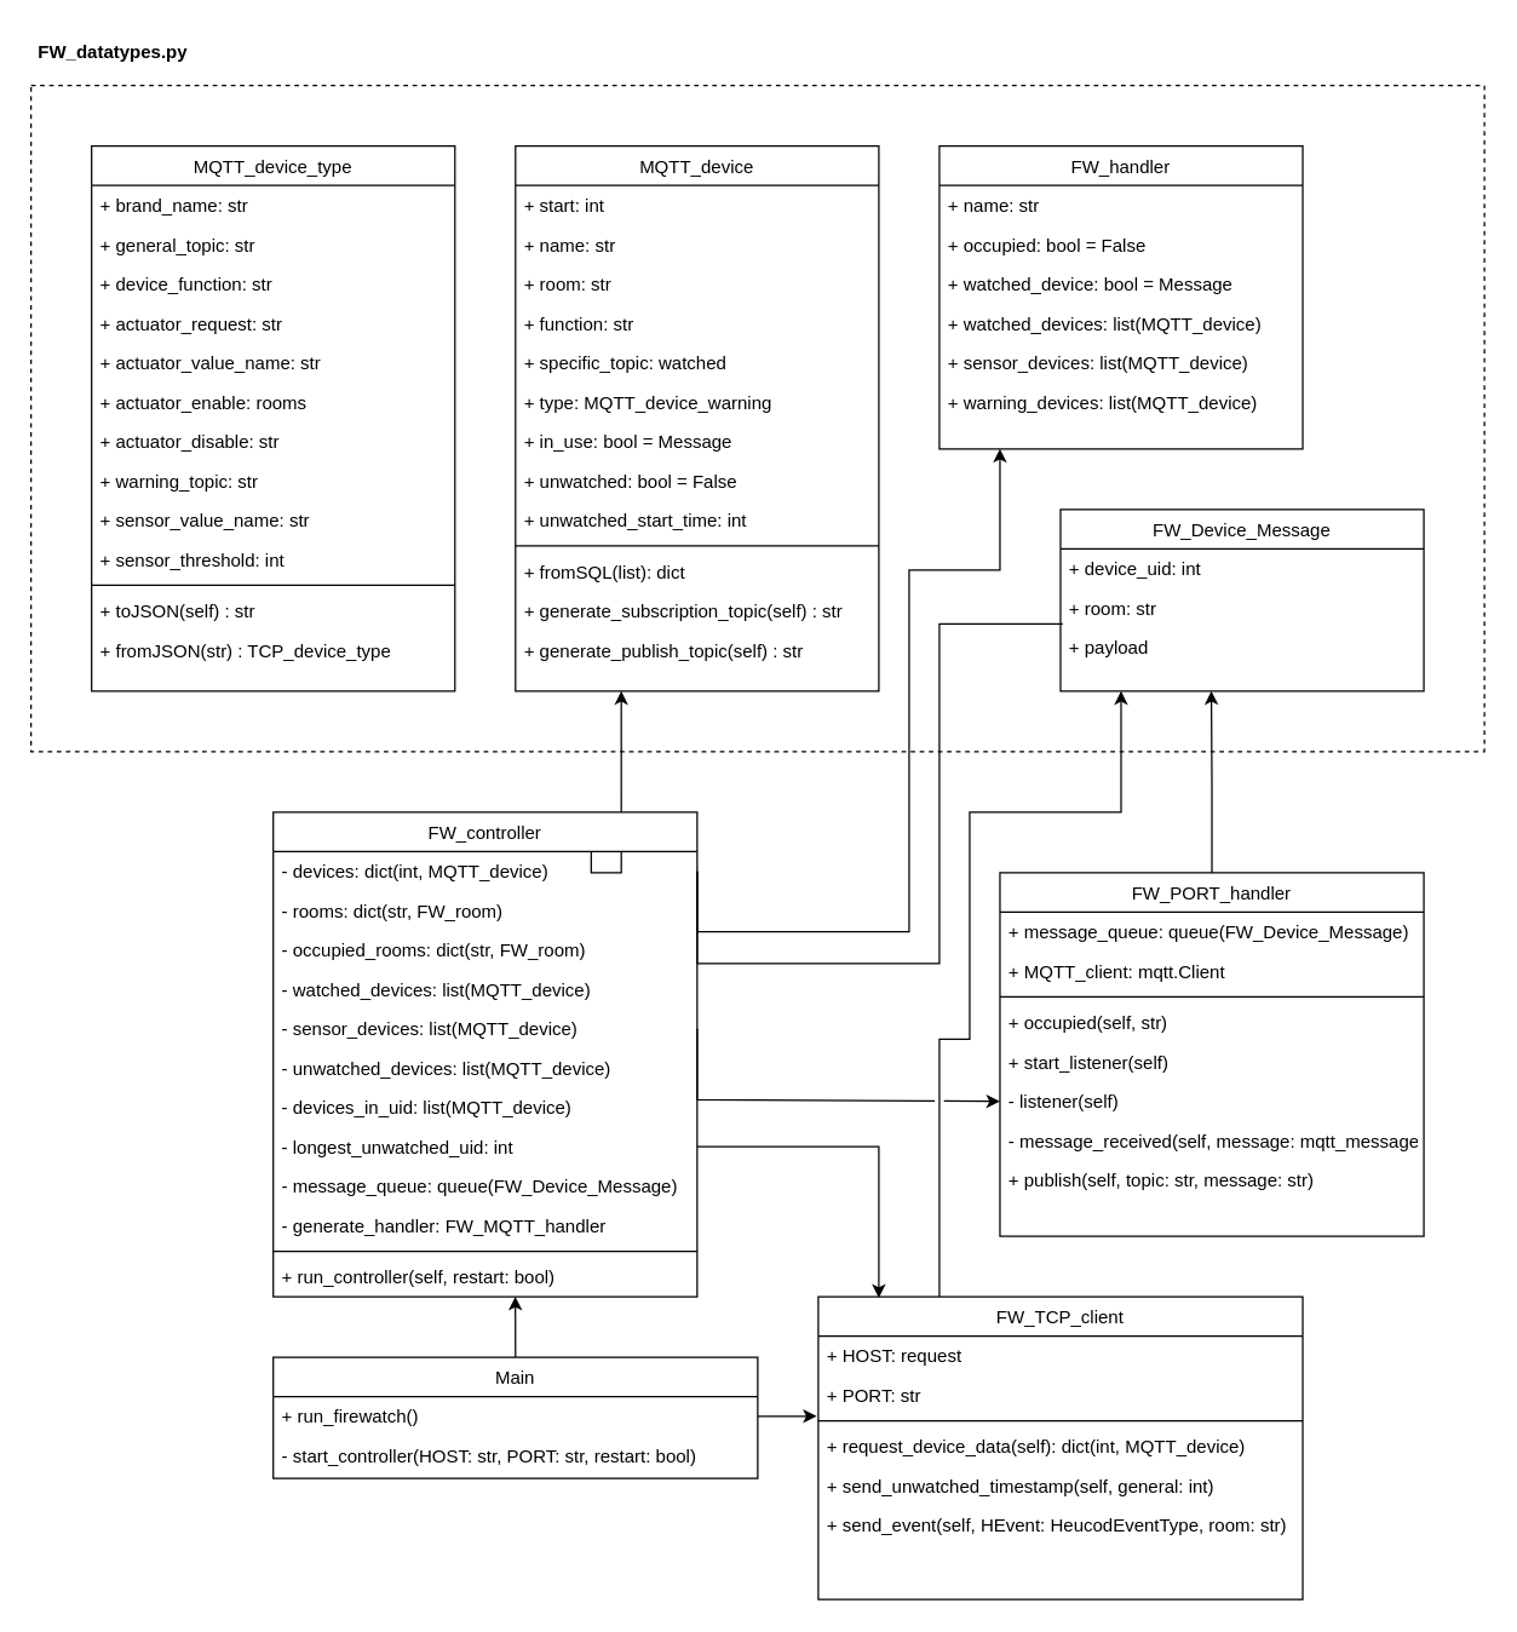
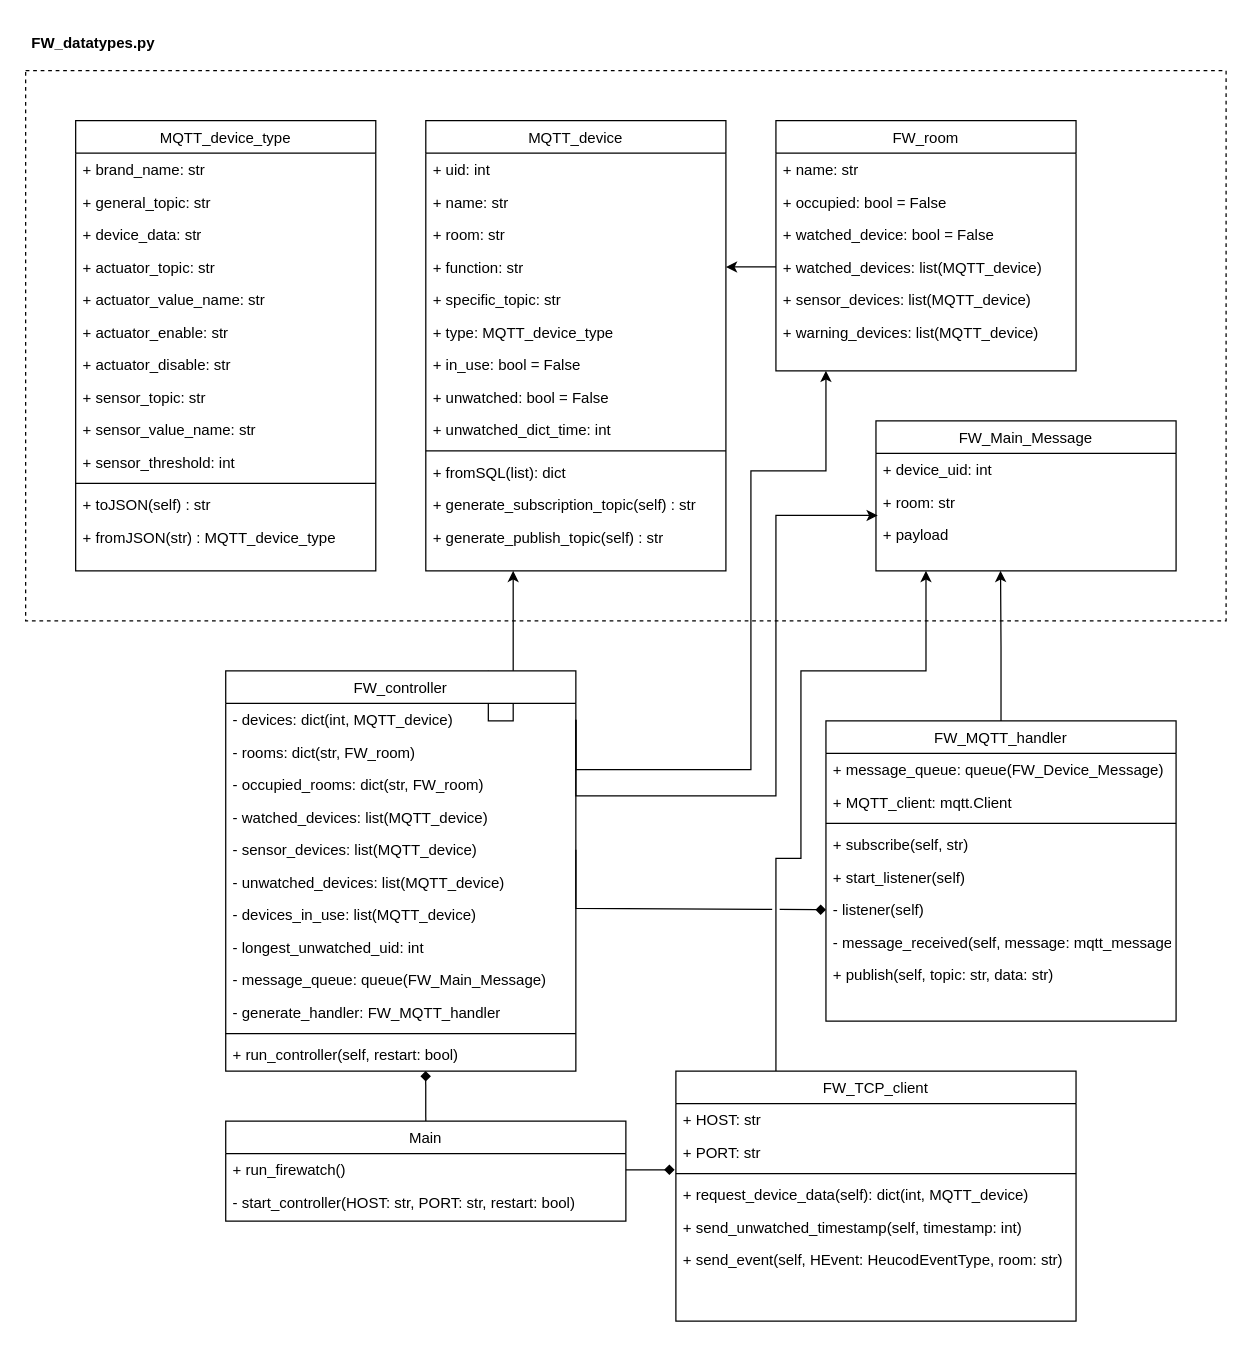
- <mxCell id="31" value="FW_handler" style="swimlane;fontStyle=0;align=center;verticalAlign=top;childLayout=stackLayout;horizontal=1;startSize=26;horizontalStack=0;resizeParent=1;resizeLast=0;collapsible=1;marginBottom=0;rounded=0;shadow=0;strokeWidth=1;" vertex="1" parent="1"><mxGeometry x="620" y="96" width="240" height="200" as="geometry"><mxRectangle x="230" y="140" width="160" height="26" as="alternateBounds" /></mxGeometry></mxCell>
+ <mxCell id="31" value="FW_room" style="swimlane;fontStyle=0;align=center;verticalAlign=top;childLayout=stackLayout;horizontal=1;startSize=26;horizontalStack=0;resizeParent=1;resizeLast=0;collapsible=1;marginBottom=0;rounded=0;shadow=0;strokeWidth=1;" vertex="1" parent="1"><mxGeometry x="620" y="96" width="240" height="200" as="geometry"><mxRectangle x="230" y="140" width="160" height="26" as="alternateBounds" /></mxGeometry></mxCell>
- <mxCell id="18" value="+ start: int" style="text;align=left;verticalAlign=top;spacingLeft=4;spacingRight=4;overflow=hidden;rotatable=0;points=[[0,0.5],[1,0.5]];portConstraint=eastwest;" vertex="1" parent="17"><mxGeometry y="26" width="240" height="26" as="geometry" /></mxCell>
+ <mxCell id="18" value="+ uid: int" style="text;align=left;verticalAlign=top;spacingLeft=4;spacingRight=4;overflow=hidden;rotatable=0;points=[[0,0.5],[1,0.5]];portConstraint=eastwest;" vertex="1" parent="17"><mxGeometry y="26" width="240" height="26" as="geometry" /></mxCell>
- <mxCell id="6" value="+ device_function: str" style="text;align=left;verticalAlign=top;spacingLeft=4;spacingRight=4;overflow=hidden;rotatable=0;points=[[0,0.5],[1,0.5]];portConstraint=eastwest;rounded=0;shadow=0;html=0;" parent="3" vertex="1"><mxGeometry y="78" width="240" height="26" as="geometry" /></mxCell>
+ <mxCell id="6" value="+ device_data: str" style="text;align=left;verticalAlign=top;spacingLeft=4;spacingRight=4;overflow=hidden;rotatable=0;points=[[0,0.5],[1,0.5]];portConstraint=eastwest;rounded=0;shadow=0;html=0;" parent="3" vertex="1"><mxGeometry y="78" width="240" height="26" as="geometry" /></mxCell>
- <mxCell id="34" value="+ watched_device: bool = Message" style="text;align=left;verticalAlign=top;spacingLeft=4;spacingRight=4;overflow=hidden;rotatable=0;points=[[0,0.5],[1,0.5]];portConstraint=eastwest;rounded=0;shadow=0;html=0;" vertex="1" parent="31"><mxGeometry y="78" width="240" height="26" as="geometry" /></mxCell>
+ <mxCell id="34" value="+ watched_device: bool = False" style="text;align=left;verticalAlign=top;spacingLeft=4;spacingRight=4;overflow=hidden;rotatable=0;points=[[0,0.5],[1,0.5]];portConstraint=eastwest;rounded=0;shadow=0;html=0;" vertex="1" parent="31"><mxGeometry y="78" width="240" height="26" as="geometry" /></mxCell>
+ <mxCell id="38" style="edgeStyle=orthogonalEdgeStyle;rounded=0;orthogonalLoop=1;jettySize=auto;html=1;exitX=0;exitY=0.5;exitDx=0;exitDy=0;entryX=1;entryY=0.5;entryDx=0;entryDy=0;" edge="1" parent="1" source="35" target="21"><mxGeometry relative="1" as="geometry" /></mxCell>
- <mxCell id="7" value="+ actuator_request: str" style="text;align=left;verticalAlign=top;spacingLeft=4;spacingRight=4;overflow=hidden;rotatable=0;points=[[0,0.5],[1,0.5]];portConstraint=eastwest;" parent="3" vertex="1"><mxGeometry y="104" width="240" height="26" as="geometry" /></mxCell>
+ <mxCell id="7" value="+ actuator_topic: str" style="text;align=left;verticalAlign=top;spacingLeft=4;spacingRight=4;overflow=hidden;rotatable=0;points=[[0,0.5],[1,0.5]];portConstraint=eastwest;" parent="3" vertex="1"><mxGeometry y="104" width="240" height="26" as="geometry" /></mxCell>
- <mxCell id="22" value="+ specific_topic: watched" style="text;align=left;verticalAlign=top;spacingLeft=4;spacingRight=4;overflow=hidden;rotatable=0;points=[[0,0.5],[1,0.5]];portConstraint=eastwest;" vertex="1" parent="17"><mxGeometry y="130" width="240" height="26" as="geometry" /></mxCell>
+ <mxCell id="22" value="+ specific_topic: str" style="text;align=left;verticalAlign=top;spacingLeft=4;spacingRight=4;overflow=hidden;rotatable=0;points=[[0,0.5],[1,0.5]];portConstraint=eastwest;" vertex="1" parent="17"><mxGeometry y="130" width="240" height="26" as="geometry" /></mxCell>
- <mxCell id="9" value="+ actuator_enable: rooms" style="text;align=left;verticalAlign=top;spacingLeft=4;spacingRight=4;overflow=hidden;rotatable=0;points=[[0,0.5],[1,0.5]];portConstraint=eastwest;" vertex="1" parent="3"><mxGeometry y="156" width="240" height="26" as="geometry" /></mxCell>
+ <mxCell id="9" value="+ actuator_enable: str" style="text;align=left;verticalAlign=top;spacingLeft=4;spacingRight=4;overflow=hidden;rotatable=0;points=[[0,0.5],[1,0.5]];portConstraint=eastwest;" vertex="1" parent="3"><mxGeometry y="156" width="240" height="26" as="geometry" /></mxCell>
- <mxCell id="23" value="+ type: MQTT_device_warning" style="text;align=left;verticalAlign=top;spacingLeft=4;spacingRight=4;overflow=hidden;rotatable=0;points=[[0,0.5],[1,0.5]];portConstraint=eastwest;" vertex="1" parent="17"><mxGeometry y="156" width="240" height="26" as="geometry" /></mxCell>
+ <mxCell id="23" value="+ type: MQTT_device_type" style="text;align=left;verticalAlign=top;spacingLeft=4;spacingRight=4;overflow=hidden;rotatable=0;points=[[0,0.5],[1,0.5]];portConstraint=eastwest;" vertex="1" parent="17"><mxGeometry y="156" width="240" height="26" as="geometry" /></mxCell>
- <mxCell id="24" value="+ in_use: bool = Message" style="text;align=left;verticalAlign=top;spacingLeft=4;spacingRight=4;overflow=hidden;rotatable=0;points=[[0,0.5],[1,0.5]];portConstraint=eastwest;" vertex="1" parent="17"><mxGeometry y="182" width="240" height="26" as="geometry" /></mxCell>
+ <mxCell id="24" value="+ in_use: bool = False" style="text;align=left;verticalAlign=top;spacingLeft=4;spacingRight=4;overflow=hidden;rotatable=0;points=[[0,0.5],[1,0.5]];portConstraint=eastwest;" vertex="1" parent="17"><mxGeometry y="182" width="240" height="26" as="geometry" /></mxCell>
- <mxCell id="11" value="+ warning_topic: str" style="text;align=left;verticalAlign=top;spacingLeft=4;spacingRight=4;overflow=hidden;rotatable=0;points=[[0,0.5],[1,0.5]];portConstraint=eastwest;" vertex="1" parent="3"><mxGeometry y="208" width="240" height="26" as="geometry" /></mxCell>
+ <mxCell id="11" value="+ sensor_topic: str" style="text;align=left;verticalAlign=top;spacingLeft=4;spacingRight=4;overflow=hidden;rotatable=0;points=[[0,0.5],[1,0.5]];portConstraint=eastwest;" vertex="1" parent="3"><mxGeometry y="208" width="240" height="26" as="geometry" /></mxCell>
- <mxCell id="26" value="+ unwatched_start_time: int" style="text;align=left;verticalAlign=top;spacingLeft=4;spacingRight=4;overflow=hidden;rotatable=0;points=[[0,0.5],[1,0.5]];portConstraint=eastwest;" vertex="1" parent="17"><mxGeometry y="234" width="240" height="26" as="geometry" /></mxCell>
+ <mxCell id="26" value="+ unwatched_dict_time: int" style="text;align=left;verticalAlign=top;spacingLeft=4;spacingRight=4;overflow=hidden;rotatable=0;points=[[0,0.5],[1,0.5]];portConstraint=eastwest;" vertex="1" parent="17"><mxGeometry y="234" width="240" height="26" as="geometry" /></mxCell>
- <mxCell id="39" value="FW_Device_Message" style="swimlane;fontStyle=0;align=center;verticalAlign=top;childLayout=stackLayout;horizontal=1;startSize=26;horizontalStack=0;resizeParent=1;resizeLast=0;collapsible=1;marginBottom=0;rounded=0;shadow=0;strokeWidth=1;" vertex="1" parent="1"><mxGeometry x="700" y="336" width="240" height="120" as="geometry"><mxRectangle x="230" y="140" width="160" height="26" as="alternateBounds" /></mxGeometry></mxCell>
+ <mxCell id="39" value="FW_Main_Message" style="swimlane;fontStyle=0;align=center;verticalAlign=top;childLayout=stackLayout;horizontal=1;startSize=26;horizontalStack=0;resizeParent=1;resizeLast=0;collapsible=1;marginBottom=0;rounded=0;shadow=0;strokeWidth=1;" vertex="1" parent="1"><mxGeometry x="700" y="336" width="240" height="120" as="geometry"><mxRectangle x="230" y="140" width="160" height="26" as="alternateBounds" /></mxGeometry></mxCell>
- <mxCell id="79" style="edgeStyle=orthogonalEdgeStyle;rounded=0;jumpStyle=gap;orthogonalLoop=1;jettySize=auto;html=1;exitX=1;exitY=0.5;exitDx=0;exitDy=0;entryX=0.006;entryY=-0.088;entryDx=0;entryDy=0;entryPerimeter=0;endArrow=none;" edge="1" parent="1" source="64" target="42"><mxGeometry relative="1" as="geometry"><Array as="points"><mxPoint x="460" y="636" /><mxPoint x="620" y="636" /><mxPoint x="620" y="412" /></Array></mxGeometry></mxCell>
+ <mxCell id="79" style="edgeStyle=orthogonalEdgeStyle;rounded=0;jumpStyle=gap;orthogonalLoop=1;jettySize=auto;html=1;exitX=1;exitY=0.5;exitDx=0;exitDy=0;entryX=0.006;entryY=-0.088;entryDx=0;entryDy=0;entryPerimeter=0;" edge="1" parent="1" source="64" target="42"><mxGeometry relative="1" as="geometry"><Array as="points"><mxPoint x="460" y="636" /><mxPoint x="620" y="636" /><mxPoint x="620" y="412" /></Array></mxGeometry></mxCell>
- <mxCell id="16" value="+ fromJSON(str) : TCP_device_type" style="text;align=left;verticalAlign=top;spacingLeft=4;spacingRight=4;overflow=hidden;rotatable=0;points=[[0,0.5],[1,0.5]];portConstraint=eastwest;" vertex="1" parent="3"><mxGeometry y="320" width="240" height="26" as="geometry" /></mxCell>
+ <mxCell id="16" value="+ fromJSON(str) : MQTT_device_type" style="text;align=left;verticalAlign=top;spacingLeft=4;spacingRight=4;overflow=hidden;rotatable=0;points=[[0,0.5],[1,0.5]];portConstraint=eastwest;" vertex="1" parent="3"><mxGeometry y="320" width="240" height="26" as="geometry" /></mxCell>
- <mxCell id="45" value="FW_PORT_handler" style="swimlane;fontStyle=0;align=center;verticalAlign=top;childLayout=stackLayout;horizontal=1;startSize=26;horizontalStack=0;resizeParent=1;resizeLast=0;collapsible=1;marginBottom=0;rounded=0;shadow=0;strokeWidth=1;" vertex="1" parent="1"><mxGeometry x="660" y="576" width="280" height="240" as="geometry"><mxRectangle x="230" y="140" width="160" height="26" as="alternateBounds" /></mxGeometry></mxCell>
+ <mxCell id="45" value="FW_MQTT_handler" style="swimlane;fontStyle=0;align=center;verticalAlign=top;childLayout=stackLayout;horizontal=1;startSize=26;horizontalStack=0;resizeParent=1;resizeLast=0;collapsible=1;marginBottom=0;rounded=0;shadow=0;strokeWidth=1;" vertex="1" parent="1"><mxGeometry x="660" y="576" width="280" height="240" as="geometry"><mxRectangle x="230" y="140" width="160" height="26" as="alternateBounds" /></mxGeometry></mxCell>
- <mxCell id="49" value="+ occupied(self, str)" style="text;align=left;verticalAlign=top;spacingLeft=4;spacingRight=4;overflow=hidden;rotatable=0;points=[[0,0.5],[1,0.5]];portConstraint=eastwest;" vertex="1" parent="45"><mxGeometry y="86" width="280" height="26" as="geometry" /></mxCell>
+ <mxCell id="49" value="+ subscribe(self, str)" style="text;align=left;verticalAlign=top;spacingLeft=4;spacingRight=4;overflow=hidden;rotatable=0;points=[[0,0.5],[1,0.5]];portConstraint=eastwest;" vertex="1" parent="45"><mxGeometry y="86" width="280" height="26" as="geometry" /></mxCell>
- <mxCell id="77" style="edgeStyle=orthogonalEdgeStyle;rounded=0;orthogonalLoop=1;jettySize=auto;html=1;exitX=1;exitY=0.5;exitDx=0;exitDy=0;entryX=0;entryY=0.5;entryDx=0;entryDy=0;jumpStyle=gap;" edge="1" parent="1" source="68" target="51"><mxGeometry relative="1" as="geometry"><Array as="points"><mxPoint x="470" y="726" /><mxPoint x="565" y="726" /></Array></mxGeometry></mxCell>
+ <mxCell id="77" style="edgeStyle=orthogonalEdgeStyle;rounded=0;orthogonalLoop=1;jettySize=auto;html=1;exitX=1;exitY=0.5;exitDx=0;exitDy=0;entryX=0;entryY=0.5;entryDx=0;entryDy=0;jumpStyle=gap;endArrow=diamond;" edge="1" parent="1" source="68" target="51"><mxGeometry relative="1" as="geometry"><Array as="points"><mxPoint x="470" y="726" /><mxPoint x="565" y="726" /></Array></mxGeometry></mxCell>
- <mxCell id="70" value="- devices_in_uid: list(MQTT_device)" style="text;align=left;verticalAlign=top;spacingLeft=4;spacingRight=4;overflow=hidden;rotatable=0;points=[[0,0.5],[1,0.5]];portConstraint=eastwest;" vertex="1" parent="63"><mxGeometry y="182" width="280" height="26" as="geometry" /></mxCell>
+ <mxCell id="70" value="- devices_in_use: list(MQTT_device)" style="text;align=left;verticalAlign=top;spacingLeft=4;spacingRight=4;overflow=hidden;rotatable=0;points=[[0,0.5],[1,0.5]];portConstraint=eastwest;" vertex="1" parent="63"><mxGeometry y="182" width="280" height="26" as="geometry" /></mxCell>
- <mxCell id="78" style="edgeStyle=orthogonalEdgeStyle;rounded=0;jumpStyle=gap;orthogonalLoop=1;jettySize=auto;html=1;exitX=1;exitY=0.5;exitDx=0;exitDy=0;entryX=0.125;entryY=0.004;entryDx=0;entryDy=0;entryPerimeter=0;" edge="1" parent="1" source="71" target="55"><mxGeometry relative="1" as="geometry"><mxPoint x="570" y="846" as="targetPoint" /></mxGeometry></mxCell>
- <mxCell id="53" value="+ publish(self, topic: str, message: str)" style="text;align=left;verticalAlign=top;spacingLeft=4;spacingRight=4;overflow=hidden;rotatable=0;points=[[0,0.5],[1,0.5]];portConstraint=eastwest;" vertex="1" parent="45"><mxGeometry y="190" width="280" height="26" as="geometry" /></mxCell>
+ <mxCell id="53" value="+ publish(self, topic: str, data: str)" style="text;align=left;verticalAlign=top;spacingLeft=4;spacingRight=4;overflow=hidden;rotatable=0;points=[[0,0.5],[1,0.5]];portConstraint=eastwest;" vertex="1" parent="45"><mxGeometry y="190" width="280" height="26" as="geometry" /></mxCell>
- <mxCell id="72" value="- message_queue: queue(FW_Device_Message)" style="text;align=left;verticalAlign=top;spacingLeft=4;spacingRight=4;overflow=hidden;rotatable=0;points=[[0,0.5],[1,0.5]];portConstraint=eastwest;" vertex="1" parent="63"><mxGeometry y="234" width="280" height="26" as="geometry" /></mxCell>
+ <mxCell id="72" value="- message_queue: queue(FW_Main_Message)" style="text;align=left;verticalAlign=top;spacingLeft=4;spacingRight=4;overflow=hidden;rotatable=0;points=[[0,0.5],[1,0.5]];portConstraint=eastwest;" vertex="1" parent="63"><mxGeometry y="234" width="280" height="26" as="geometry" /></mxCell>
- <mxCell id="80" style="edgeStyle=orthogonalEdgeStyle;rounded=0;jumpStyle=gap;orthogonalLoop=1;jettySize=auto;html=1;exitX=0.5;exitY=0;exitDx=0;exitDy=0;entryX=0.571;entryY=1;entryDx=0;entryDy=0;entryPerimeter=0;" edge="1" parent="1" source="81" target="75"><mxGeometry relative="1" as="geometry" /></mxCell>
+ <mxCell id="80" style="edgeStyle=orthogonalEdgeStyle;rounded=0;jumpStyle=gap;orthogonalLoop=1;jettySize=auto;html=1;exitX=0.5;exitY=0;exitDx=0;exitDy=0;entryX=0.571;entryY=1;entryDx=0;entryDy=0;entryPerimeter=0;endArrow=diamond;" edge="1" parent="1" source="81" target="75"><mxGeometry relative="1" as="geometry" /></mxCell>
- <mxCell id="56" value="+ HOST: request" style="text;align=left;verticalAlign=top;spacingLeft=4;spacingRight=4;overflow=hidden;rotatable=0;points=[[0,0.5],[1,0.5]];portConstraint=eastwest;" vertex="1" parent="55"><mxGeometry y="26" width="320" height="26" as="geometry" /></mxCell>
+ <mxCell id="56" value="+ HOST: str" style="text;align=left;verticalAlign=top;spacingLeft=4;spacingRight=4;overflow=hidden;rotatable=0;points=[[0,0.5],[1,0.5]];portConstraint=eastwest;" vertex="1" parent="55"><mxGeometry y="26" width="320" height="26" as="geometry" /></mxCell>
- <mxCell id="84" style="edgeStyle=orthogonalEdgeStyle;rounded=0;jumpStyle=gap;orthogonalLoop=1;jettySize=auto;html=1;exitX=1;exitY=0.5;exitDx=0;exitDy=0;entryX=-0.003;entryY=1.061;entryDx=0;entryDy=0;entryPerimeter=0;" edge="1" parent="1" source="82" target="57"><mxGeometry relative="1" as="geometry" /></mxCell>
+ <mxCell id="84" style="edgeStyle=orthogonalEdgeStyle;rounded=0;jumpStyle=gap;orthogonalLoop=1;jettySize=auto;html=1;exitX=1;exitY=0.5;exitDx=0;exitDy=0;entryX=-0.003;entryY=1.061;entryDx=0;entryDy=0;entryPerimeter=0;endArrow=diamond;" edge="1" parent="1" source="82" target="57"><mxGeometry relative="1" as="geometry" /></mxCell>
- <mxCell id="60" value="+ send_unwatched_timestamp(self, general: int)" style="text;align=left;verticalAlign=top;spacingLeft=4;spacingRight=4;overflow=hidden;rotatable=0;points=[[0,0.5],[1,0.5]];portConstraint=eastwest;" vertex="1" parent="55"><mxGeometry y="112" width="320" height="26" as="geometry" /></mxCell>
+ <mxCell id="60" value="+ send_unwatched_timestamp(self, timestamp: int)" style="text;align=left;verticalAlign=top;spacingLeft=4;spacingRight=4;overflow=hidden;rotatable=0;points=[[0,0.5],[1,0.5]];portConstraint=eastwest;" vertex="1" parent="55"><mxGeometry y="112" width="320" height="26" as="geometry" /></mxCell>
